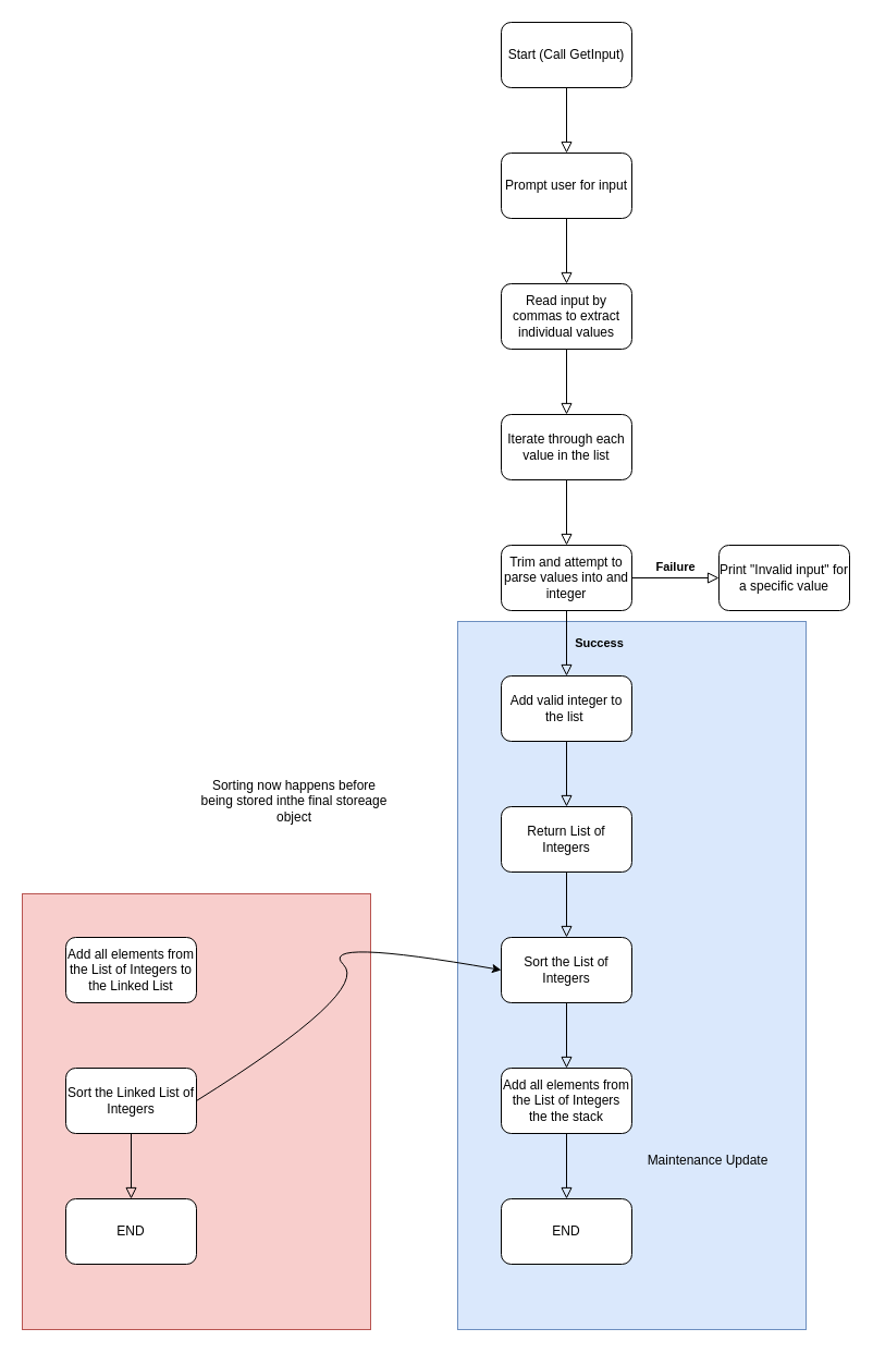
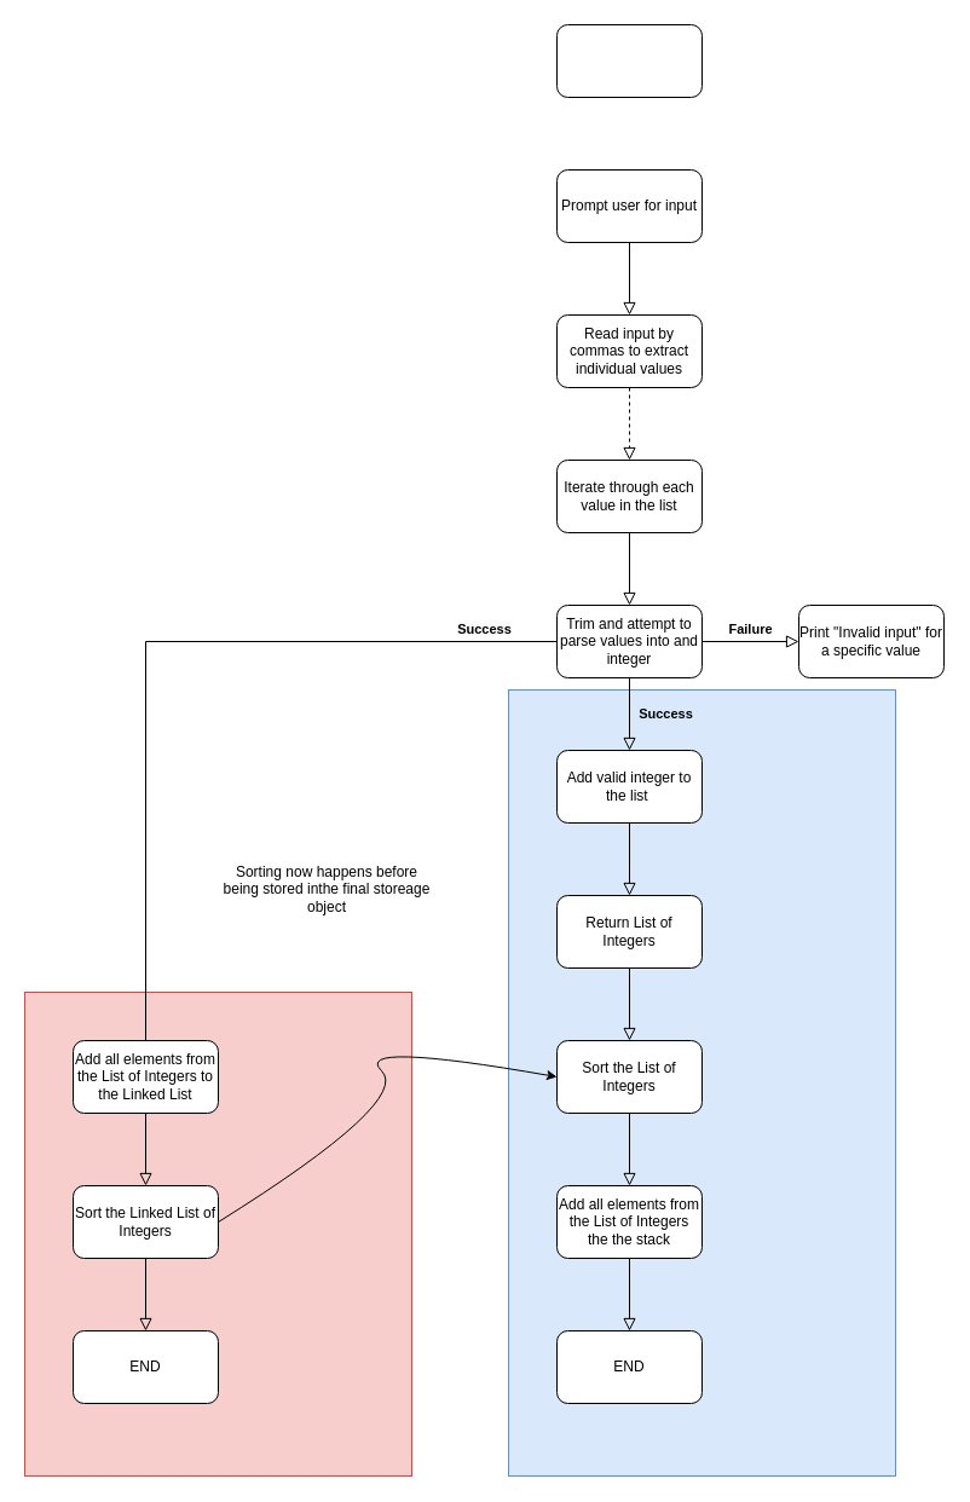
- <mxCell id="4" value="Start (Call GetInput)" style="text;html=1;align=center;verticalAlign=middle;whiteSpace=wrap;rounded=0;" vertex="1" parent="1"><mxGeometry x="460" y="20" width="120" height="60" as="geometry" /></mxCell>
- <mxCell id="19" value="" style="rounded=0;html=1;jettySize=auto;orthogonalLoop=1;fontSize=11;endArrow=block;endFill=0;endSize=8;strokeWidth=1;shadow=0;labelBackgroundColor=none;edgeStyle=orthogonalEdgeStyle;entryX=0.5;entryY=0;entryDx=0;entryDy=0;exitX=0.5;exitY=1;exitDx=0;exitDy=0;" edge="1" parent="1" source="4" target="6"><mxGeometry relative="1" as="geometry"><mxPoint x="519.5" y="100" as="sourcePoint" /><mxPoint x="520" y="130" as="targetPoint" /><Array as="points" /></mxGeometry></mxCell>
- <mxCell id="21" value="" style="rounded=0;html=1;jettySize=auto;orthogonalLoop=1;fontSize=11;endArrow=block;endFill=0;endSize=8;strokeWidth=1;shadow=0;labelBackgroundColor=none;edgeStyle=orthogonalEdgeStyle;" edge="1" parent="1" source="8" target="10"><mxGeometry relative="1" as="geometry"><mxPoint x="520" y="320" as="sourcePoint" /><mxPoint x="530" y="270" as="targetPoint" /><Array as="points" /></mxGeometry></mxCell>
+ <mxCell id="21" value="" style="rounded=0;html=1;jettySize=auto;orthogonalLoop=1;fontSize=11;endArrow=block;endFill=0;endSize=8;strokeWidth=1;shadow=0;labelBackgroundColor=none;edgeStyle=orthogonalEdgeStyle;dashed=1;" edge="1" parent="1" source="8" target="10"><mxGeometry relative="1" as="geometry"><mxPoint x="520" y="320" as="sourcePoint" /><mxPoint x="530" y="270" as="targetPoint" /><Array as="points" /></mxGeometry></mxCell>
+ <mxCell id="39" value="&lt;meta charset=&quot;utf-8&quot;&gt;&lt;b style=&quot;forced-color-adjust: none; color: rgb(0, 0, 0); font-family: Helvetica; font-size: 11px; font-style: normal; font-variant-ligatures: normal; font-variant-caps: normal; letter-spacing: normal; orphans: 2; text-align: center; text-indent: 0px; text-transform: none; widows: 2; word-spacing: 0px; -webkit-text-stroke-width: 0px; white-space: nowrap; background-color: rgb(251, 251, 251); text-decoration-thickness: initial; text-decoration-style: initial; text-decoration-color: initial;&quot;&gt;Success&lt;/b&gt;" style="rounded=0;html=1;jettySize=auto;orthogonalLoop=1;fontSize=11;endArrow=block;endFill=0;endSize=8;strokeWidth=1;shadow=0;labelBackgroundColor=none;edgeStyle=orthogonalEdgeStyle;exitX=0;exitY=0.5;exitDx=0;exitDy=0;" edge="1" parent="1" target="38" source="12"><mxGeometry x="-0.848" y="-10" relative="1" as="geometry"><mxPoint x="120" y="920" as="sourcePoint" /><mxPoint x="130" y="870" as="targetPoint" /><Array as="points" /><mxPoint as="offset" /></mxGeometry></mxCell>
- <mxCell id="35" value="Maintenance Update" style="text;html=1;align=center;verticalAlign=middle;whiteSpace=wrap;rounded=0;" vertex="1" parent="1"><mxGeometry x="560" y="1050" width="180" height="30" as="geometry" /></mxCell>
